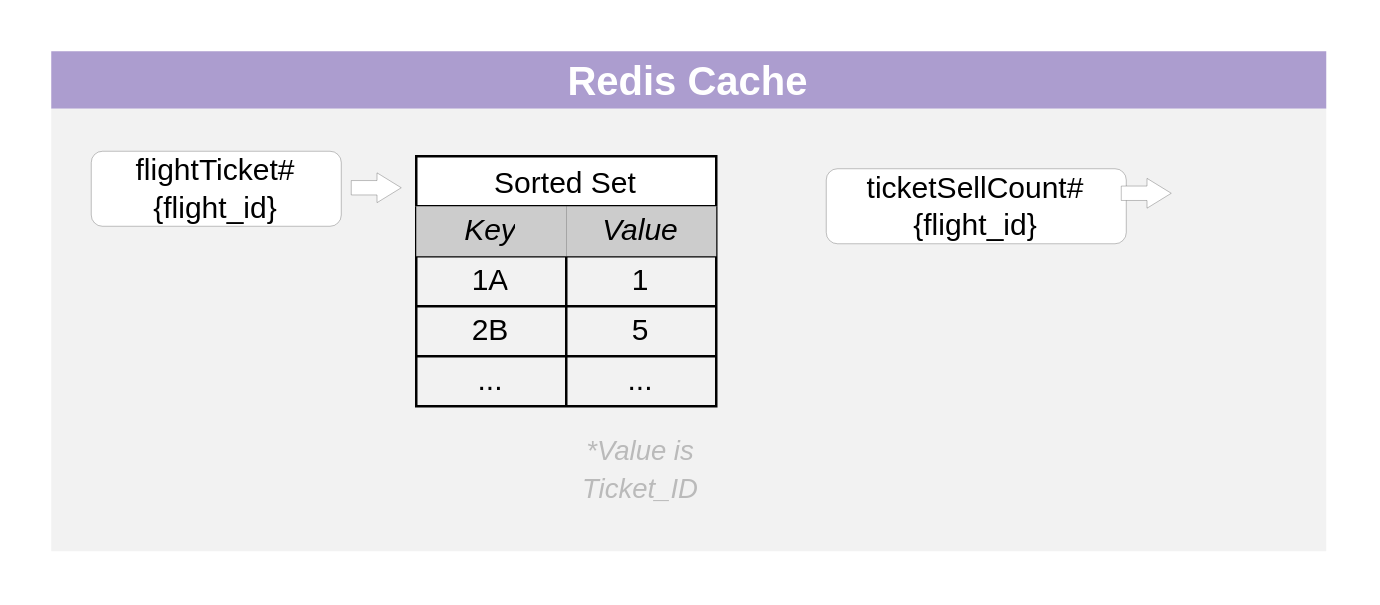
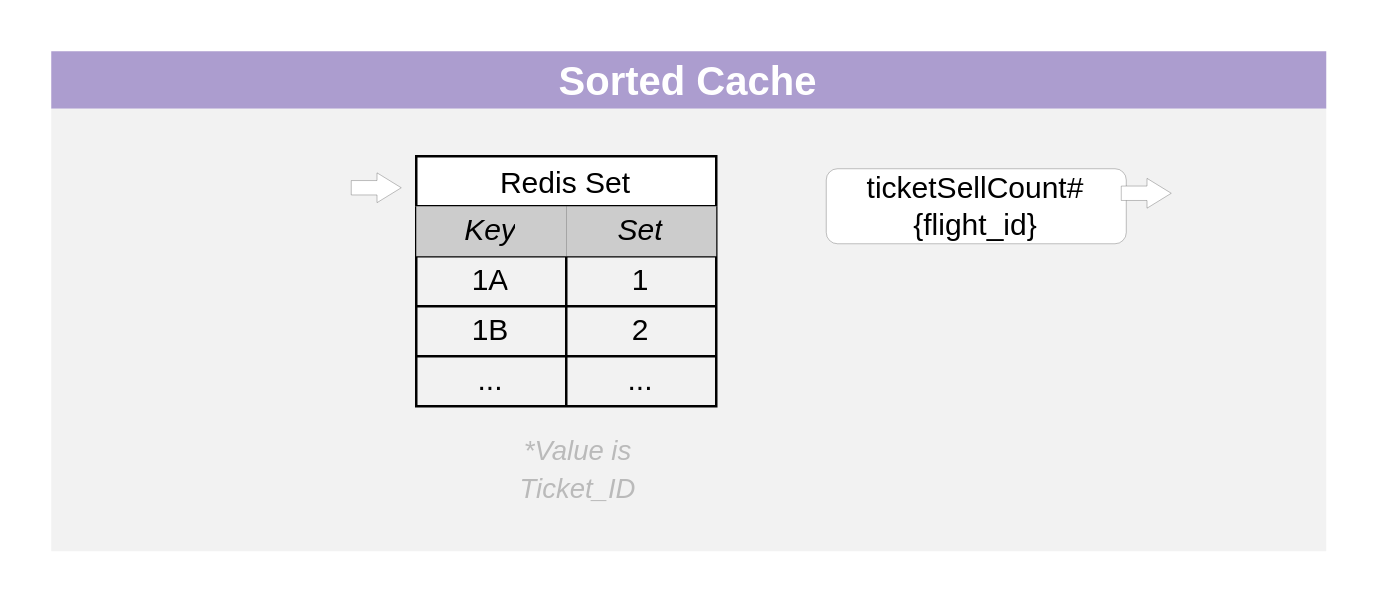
- <mxCell id="2" value="&lt;font style=&quot;font-size: 16px;&quot; color=&quot;#ffffff&quot;&gt;Redis Cache&lt;/font&gt;" style="swimlane;whiteSpace=wrap;html=1;startSize=23;fillColor=#AC9DCF;strokeColor=none;swimlaneFillColor=#f2f2f2;" vertex="1" parent="1"><mxGeometry x="20" y="20" width="510" height="200" as="geometry" /></mxCell>
+ <mxCell id="2" value="&lt;font style=&quot;font-size: 16px;&quot; color=&quot;#ffffff&quot;&gt;Sorted Cache&lt;/font&gt;" style="swimlane;whiteSpace=wrap;html=1;startSize=23;fillColor=#AC9DCF;strokeColor=none;swimlaneFillColor=#f2f2f2;" vertex="1" parent="1"><mxGeometry x="20" y="20" width="510" height="200" as="geometry" /></mxCell>
- <mxCell id="4" value="Sorted Set" style="shape=table;startSize=20;container=1;collapsible=0;childLayout=tableLayout;" vertex="1" parent="2"><mxGeometry x="146" y="42" width="120" height="100" as="geometry" /></mxCell>
+ <mxCell id="4" value="Redis Set" style="shape=table;startSize=20;container=1;collapsible=0;childLayout=tableLayout;" vertex="1" parent="2"><mxGeometry x="146" y="42" width="120" height="100" as="geometry" /></mxCell>
- <mxCell id="3" value="flightTicket# {flight_id}" style="rounded=1;whiteSpace=wrap;html=1;strokeWidth=0;" vertex="1" parent="2"><mxGeometry x="16" y="40" width="100" height="30" as="geometry" /></mxCell>
- <mxCell id="7" value="&lt;i&gt;Value&lt;/i&gt;" style="shape=partialRectangle;html=1;whiteSpace=wrap;connectable=0;strokeColor=inherit;overflow=hidden;fillColor=#CCCCCC;top=0;left=0;bottom=0;right=0;pointerEvents=1;" vertex="1" parent="5"><mxGeometry x="60" width="60" height="20" as="geometry"><mxRectangle width="60" height="20" as="alternateBounds" /></mxGeometry></mxCell>
+ <mxCell id="7" value="&lt;i&gt;Set&lt;/i&gt;" style="shape=partialRectangle;html=1;whiteSpace=wrap;connectable=0;strokeColor=inherit;overflow=hidden;fillColor=#CCCCCC;top=0;left=0;bottom=0;right=0;pointerEvents=1;" vertex="1" parent="5"><mxGeometry x="60" width="60" height="20" as="geometry"><mxRectangle width="60" height="20" as="alternateBounds" /></mxGeometry></mxCell>
- <mxCell id="12" value="2B" style="shape=partialRectangle;html=1;whiteSpace=wrap;connectable=0;strokeColor=inherit;overflow=hidden;fillColor=none;top=0;left=0;bottom=0;right=0;pointerEvents=1;" vertex="1" parent="11"><mxGeometry width="60" height="20" as="geometry"><mxRectangle width="60" height="20" as="alternateBounds" /></mxGeometry></mxCell>
+ <mxCell id="12" value="1B" style="shape=partialRectangle;html=1;whiteSpace=wrap;connectable=0;strokeColor=inherit;overflow=hidden;fillColor=none;top=0;left=0;bottom=0;right=0;pointerEvents=1;" vertex="1" parent="11"><mxGeometry width="60" height="20" as="geometry"><mxRectangle width="60" height="20" as="alternateBounds" /></mxGeometry></mxCell>
- <mxCell id="13" value="5" style="shape=partialRectangle;html=1;whiteSpace=wrap;connectable=0;strokeColor=inherit;overflow=hidden;fillColor=none;top=0;left=0;bottom=0;right=0;pointerEvents=1;" vertex="1" parent="11"><mxGeometry x="60" width="60" height="20" as="geometry"><mxRectangle width="60" height="20" as="alternateBounds" /></mxGeometry></mxCell>
+ <mxCell id="13" value="2" style="shape=partialRectangle;html=1;whiteSpace=wrap;connectable=0;strokeColor=inherit;overflow=hidden;fillColor=none;top=0;left=0;bottom=0;right=0;pointerEvents=1;" vertex="1" parent="11"><mxGeometry x="60" width="60" height="20" as="geometry"><mxRectangle width="60" height="20" as="alternateBounds" /></mxGeometry></mxCell>
- <mxCell id="17" value="&lt;font style=&quot;font-size: 11px;&quot; color=&quot;#bababa&quot;&gt;&lt;i&gt;*Value is Ticket_ID&lt;/i&gt;&lt;/font&gt;" style="text;html=1;strokeColor=none;fillColor=none;align=center;verticalAlign=middle;whiteSpace=wrap;rounded=0;" vertex="1" parent="2"><mxGeometry x="206" y="152" width="60" height="30" as="geometry" /></mxCell>
+ <mxCell id="17" value="&lt;font style=&quot;font-size: 11px;&quot; color=&quot;#bababa&quot;&gt;&lt;i&gt;*Value is Ticket_ID&lt;/i&gt;&lt;/font&gt;" style="text;html=1;strokeColor=none;fillColor=none;align=center;verticalAlign=middle;whiteSpace=wrap;rounded=0;" vertex="1" parent="2"><mxGeometry x="181" y="152" width="60" height="30" as="geometry" /></mxCell>
